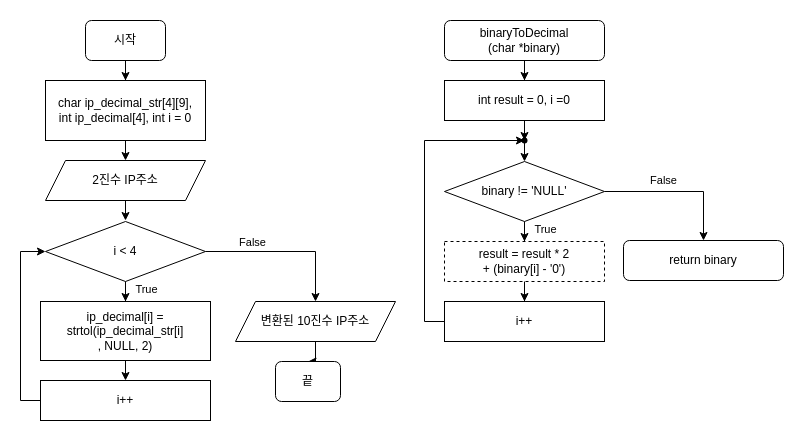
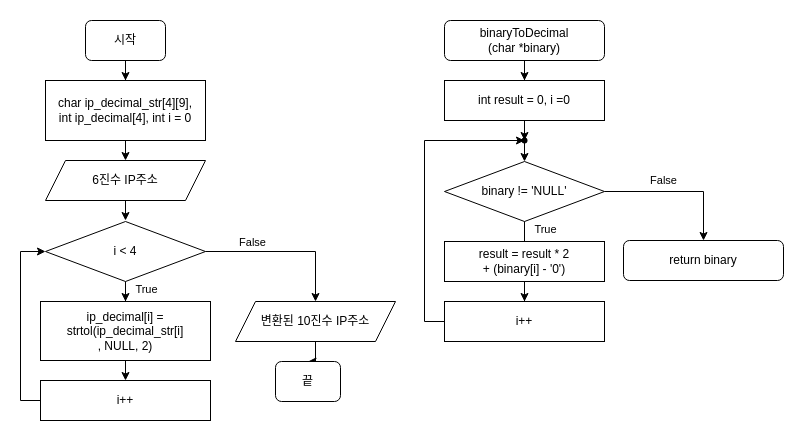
- <mxCell id="7" value="2진수 IP주소" style="shape=parallelogram;perimeter=parallelogramPerimeter;whiteSpace=wrap;html=1;fixedSize=1;" vertex="1" parent="1"><mxGeometry x="45" y="160" width="160" height="40" as="geometry" /></mxCell>
+ <mxCell id="7" value="6진수 IP주소" style="shape=parallelogram;perimeter=parallelogramPerimeter;whiteSpace=wrap;html=1;fixedSize=1;" vertex="1" parent="1"><mxGeometry x="45" y="160" width="160" height="40" as="geometry" /></mxCell>
- <mxCell id="26" style="edgeStyle=orthogonalEdgeStyle;rounded=0;orthogonalLoop=1;jettySize=auto;html=1;entryX=0.5;entryY=0;entryDx=0;entryDy=0;" edge="1" parent="1" source="29" target="31"><mxGeometry relative="1" as="geometry" /></mxCell>
+ <mxCell id="26" style="edgeStyle=orthogonalEdgeStyle;rounded=0;orthogonalLoop=1;jettySize=auto;html=1;entryX=0.5;entryY=0;entryDx=0;entryDy=0;endArrow=none;" edge="1" parent="1" source="29" target="31"><mxGeometry relative="1" as="geometry" /></mxCell>
- <mxCell id="31" value="result = result * 2&lt;div&gt;+ (binary[i] - '0')&lt;/div&gt;" style="rounded=0;whiteSpace=wrap;html=1;dashed=1;" vertex="1" parent="1"><mxGeometry x="444" y="241" width="160" height="40" as="geometry" /></mxCell>
+ <mxCell id="31" value="result = result * 2&lt;div&gt;+ (binary[i] - '0')&lt;/div&gt;" style="rounded=0;whiteSpace=wrap;html=1;" vertex="1" parent="1"><mxGeometry x="444" y="241" width="160" height="40" as="geometry" /></mxCell>
